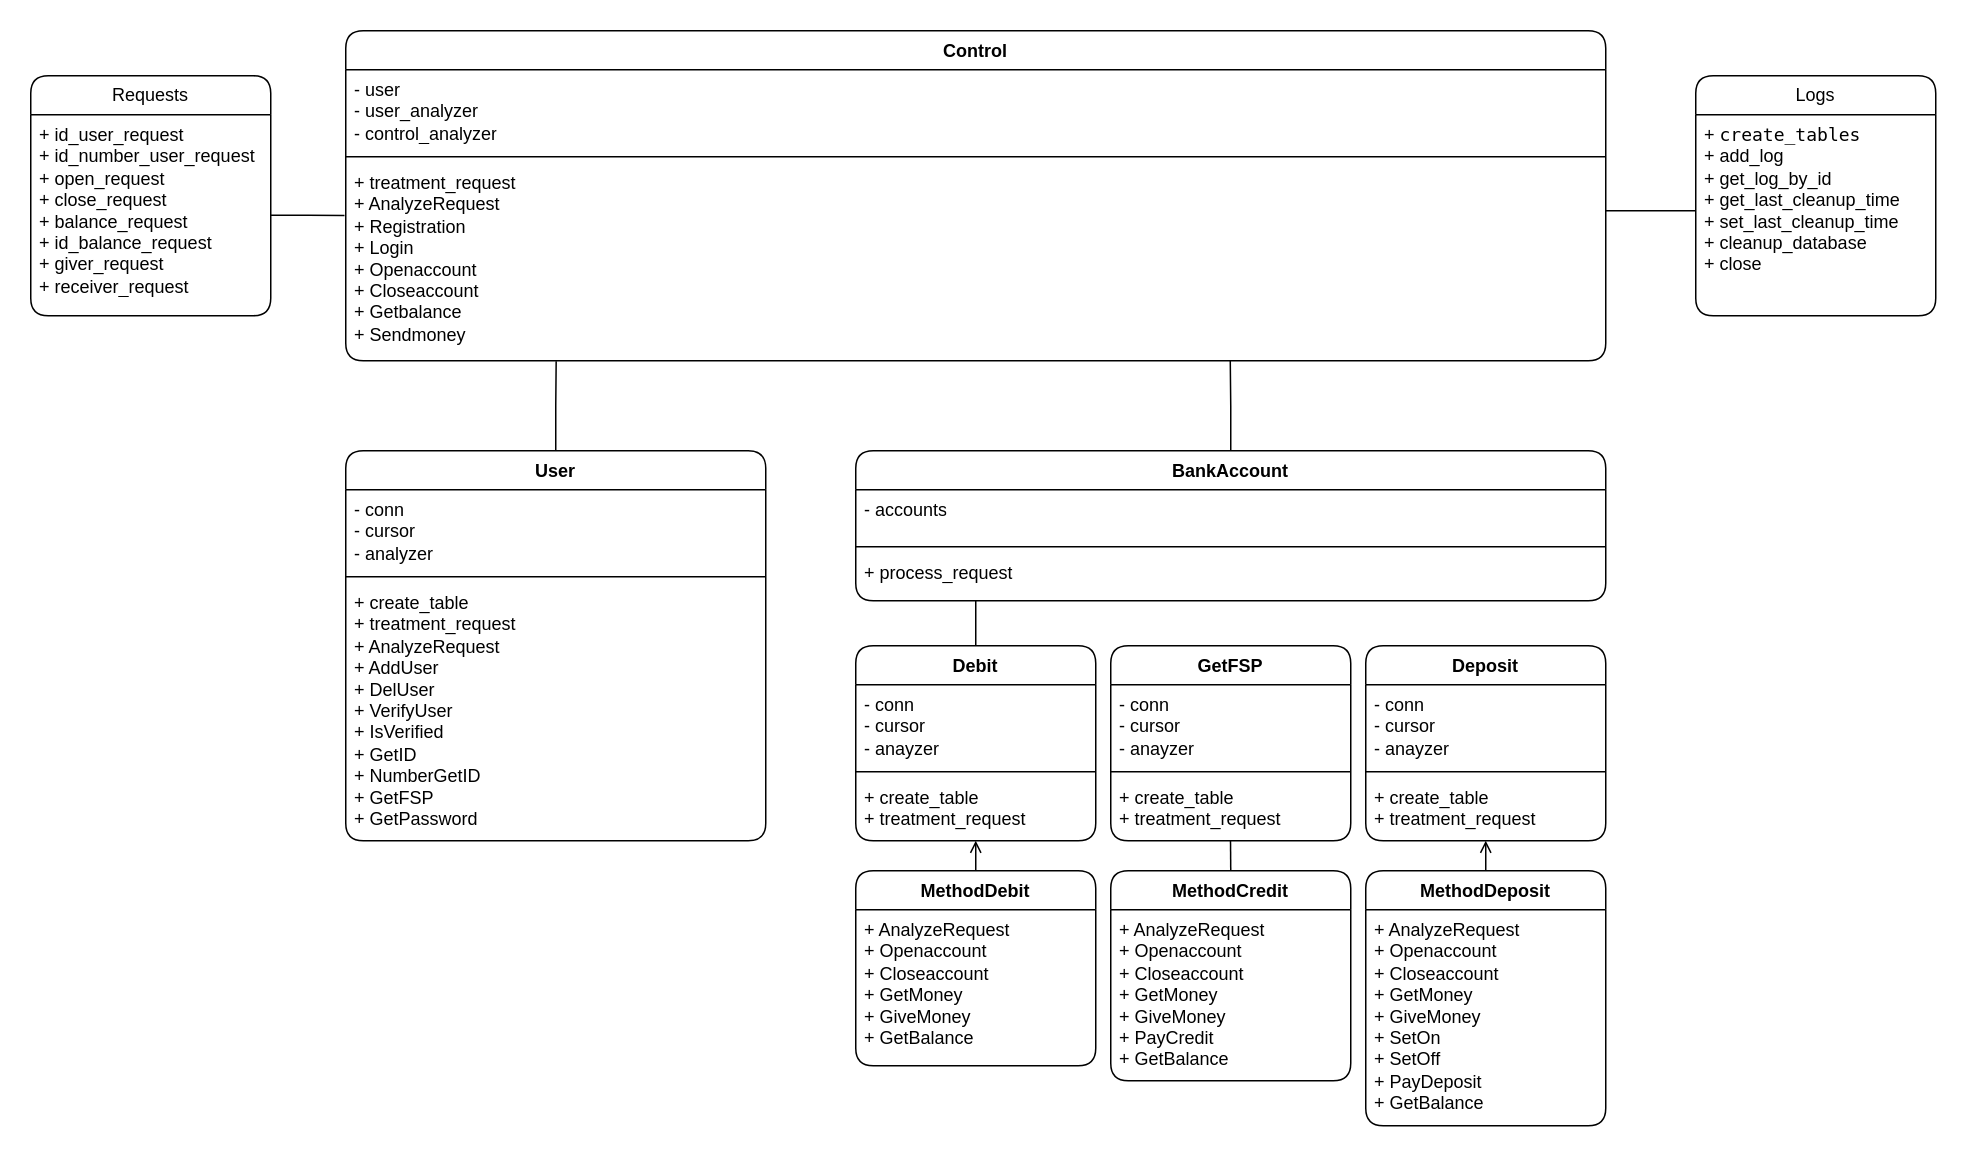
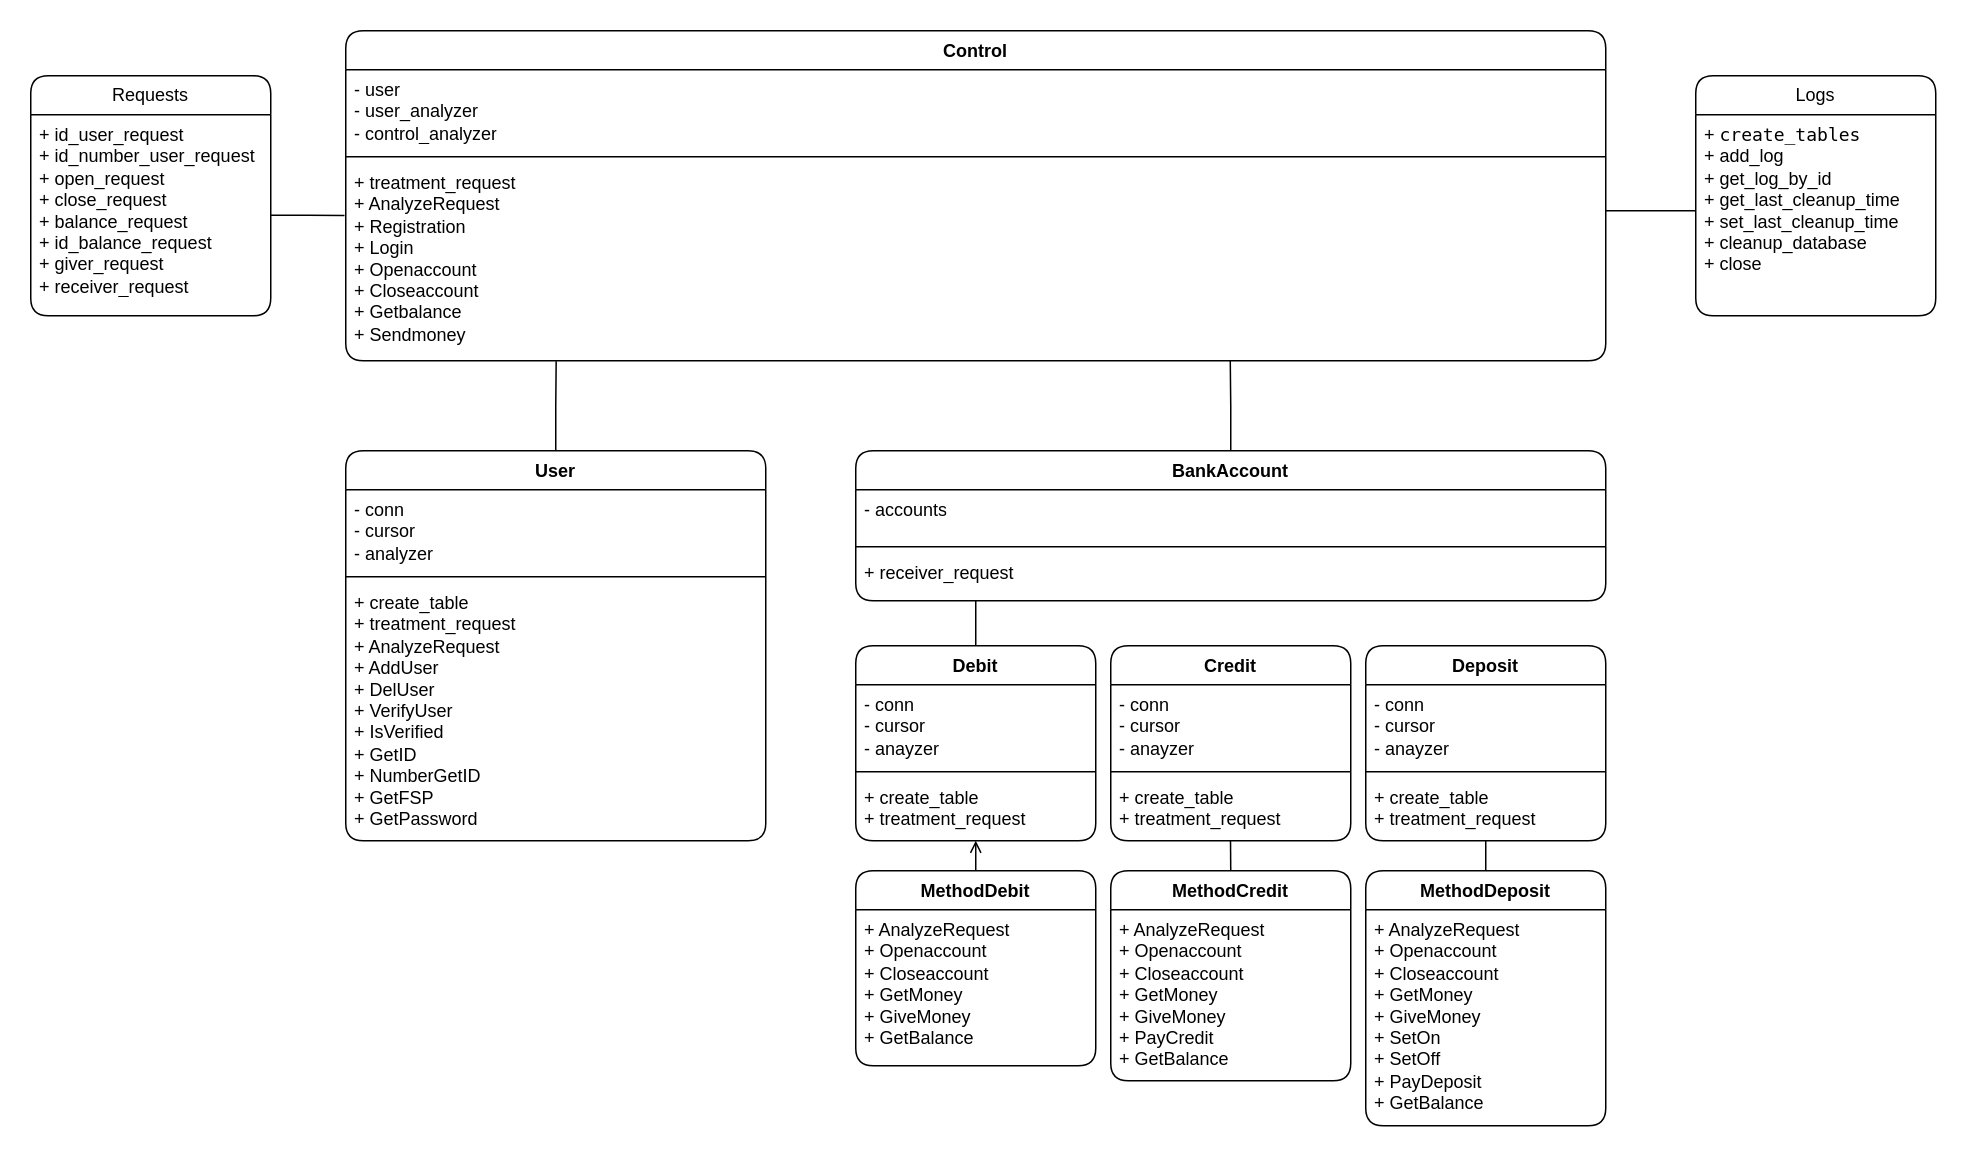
- <mxCell id="15" value="+ process_request" style="text;strokeColor=none;fillColor=none;align=left;verticalAlign=top;spacingLeft=4;spacingRight=4;overflow=hidden;rotatable=0;points=[[0,0.5],[1,0.5]];portConstraint=eastwest;whiteSpace=wrap;html=1;" parent="12" vertex="1"><mxGeometry y="68" width="500" height="32" as="geometry" /></mxCell>
+ <mxCell id="15" value="+ receiver_request" style="text;strokeColor=none;fillColor=none;align=left;verticalAlign=top;spacingLeft=4;spacingRight=4;overflow=hidden;rotatable=0;points=[[0,0.5],[1,0.5]];portConstraint=eastwest;whiteSpace=wrap;html=1;" parent="12" vertex="1"><mxGeometry y="68" width="500" height="32" as="geometry" /></mxCell>
- <mxCell id="20" value="GetFSP" style="swimlane;fontStyle=1;align=center;verticalAlign=top;childLayout=stackLayout;horizontal=1;startSize=26;horizontalStack=0;resizeParent=1;resizeParentMax=0;resizeLast=0;collapsible=1;marginBottom=0;whiteSpace=wrap;html=1;rounded=1;" parent="1" vertex="1"><mxGeometry x="740" y="430" width="160" height="130" as="geometry" /></mxCell>
+ <mxCell id="20" value="Credit" style="swimlane;fontStyle=1;align=center;verticalAlign=top;childLayout=stackLayout;horizontal=1;startSize=26;horizontalStack=0;resizeParent=1;resizeParentMax=0;resizeLast=0;collapsible=1;marginBottom=0;whiteSpace=wrap;html=1;rounded=1;" parent="1" vertex="1"><mxGeometry x="740" y="430" width="160" height="130" as="geometry" /></mxCell>
- <mxCell id="33" style="edgeStyle=orthogonalEdgeStyle;rounded=0;orthogonalLoop=1;jettySize=auto;html=1;exitX=0.5;exitY=0;exitDx=0;exitDy=0;entryX=0.5;entryY=1;entryDx=0;entryDy=0;endArrow=open;endFill=0;" parent="1" source="34" target="24" edge="1"><mxGeometry relative="1" as="geometry" /></mxCell>
+ <mxCell id="33" style="edgeStyle=orthogonalEdgeStyle;rounded=0;orthogonalLoop=1;jettySize=auto;html=1;exitX=0.5;exitY=0;exitDx=0;exitDy=0;entryX=0.5;entryY=1;entryDx=0;entryDy=0;endArrow=none;endFill=0;" parent="1" source="34" target="24" edge="1"><mxGeometry relative="1" as="geometry" /></mxCell>
